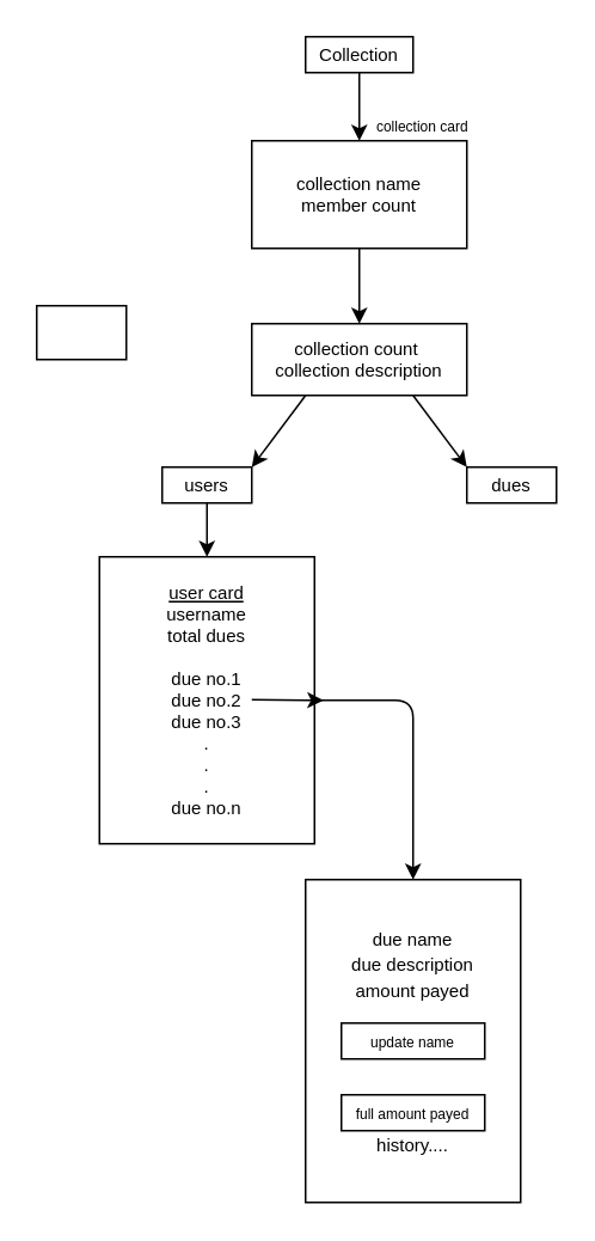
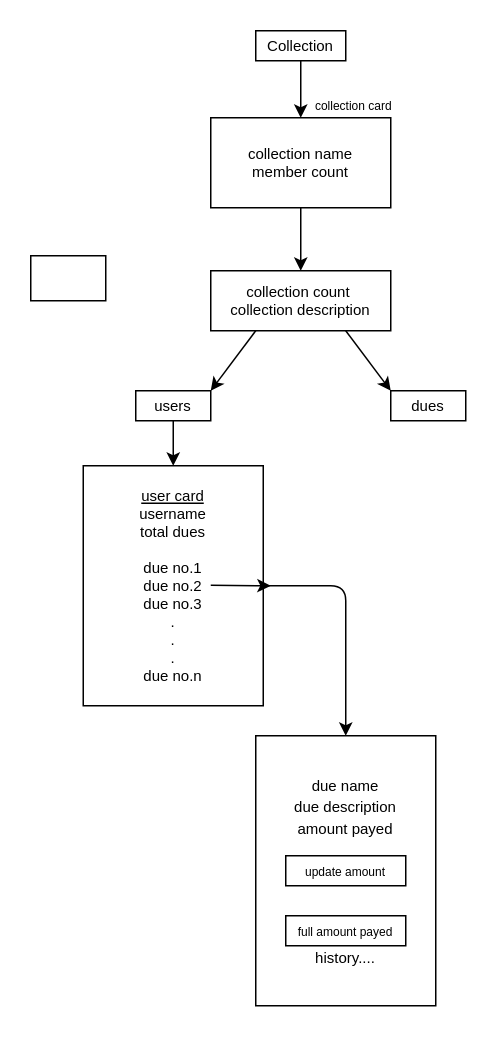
- <mxCell id="16" value="&lt;font style=&quot;font-size: 8px;&quot;&gt;update name&lt;/font&gt;" style="whiteSpace=wrap;html=1;fontSize=10;" parent="1" vertex="1"><mxGeometry x="190" y="570" width="80" height="20" as="geometry" /></mxCell>
+ <mxCell id="16" value="&lt;font style=&quot;font-size: 8px;&quot;&gt;update amount&lt;/font&gt;" style="whiteSpace=wrap;html=1;fontSize=10;" parent="1" vertex="1"><mxGeometry x="190" y="570" width="80" height="20" as="geometry" /></mxCell>
